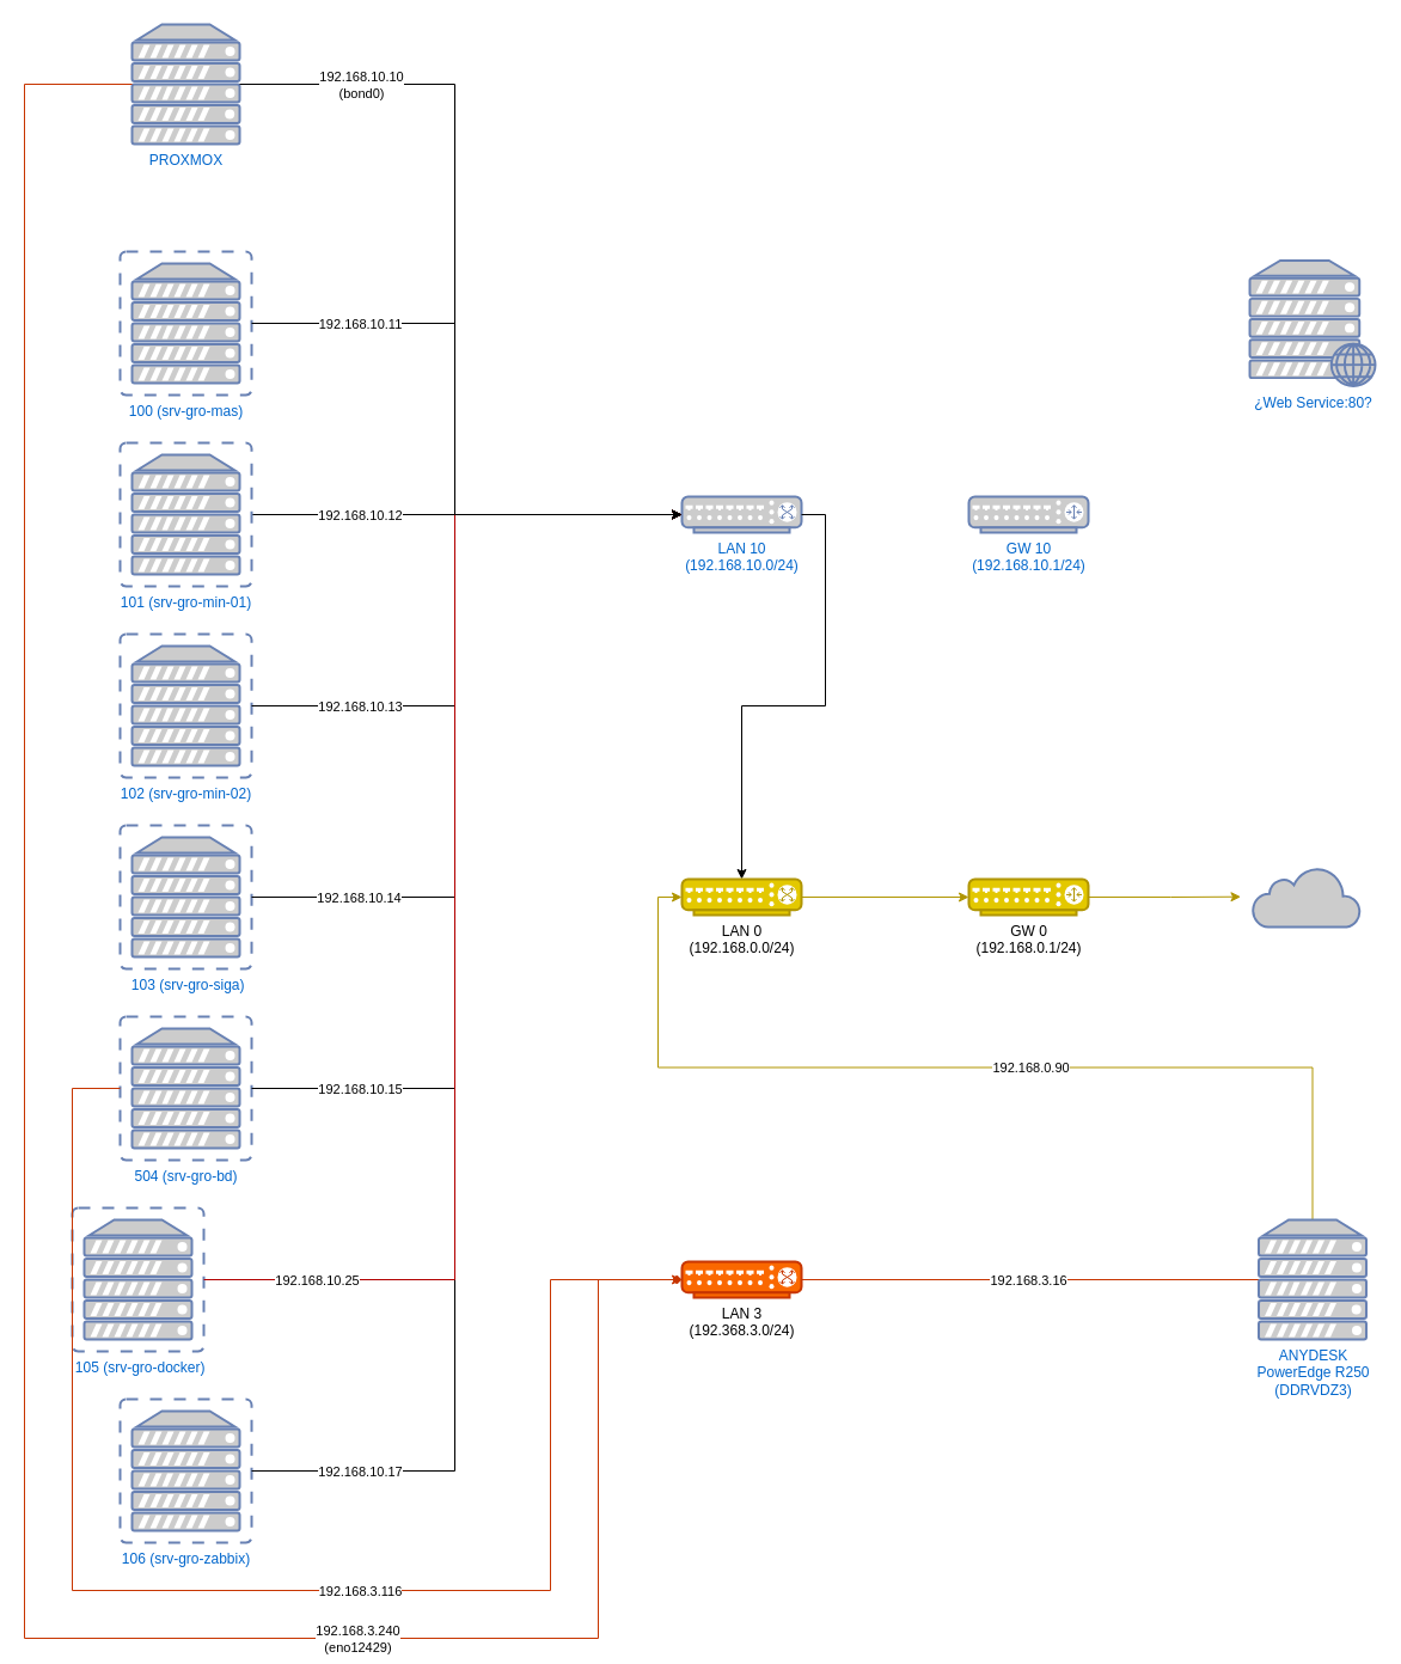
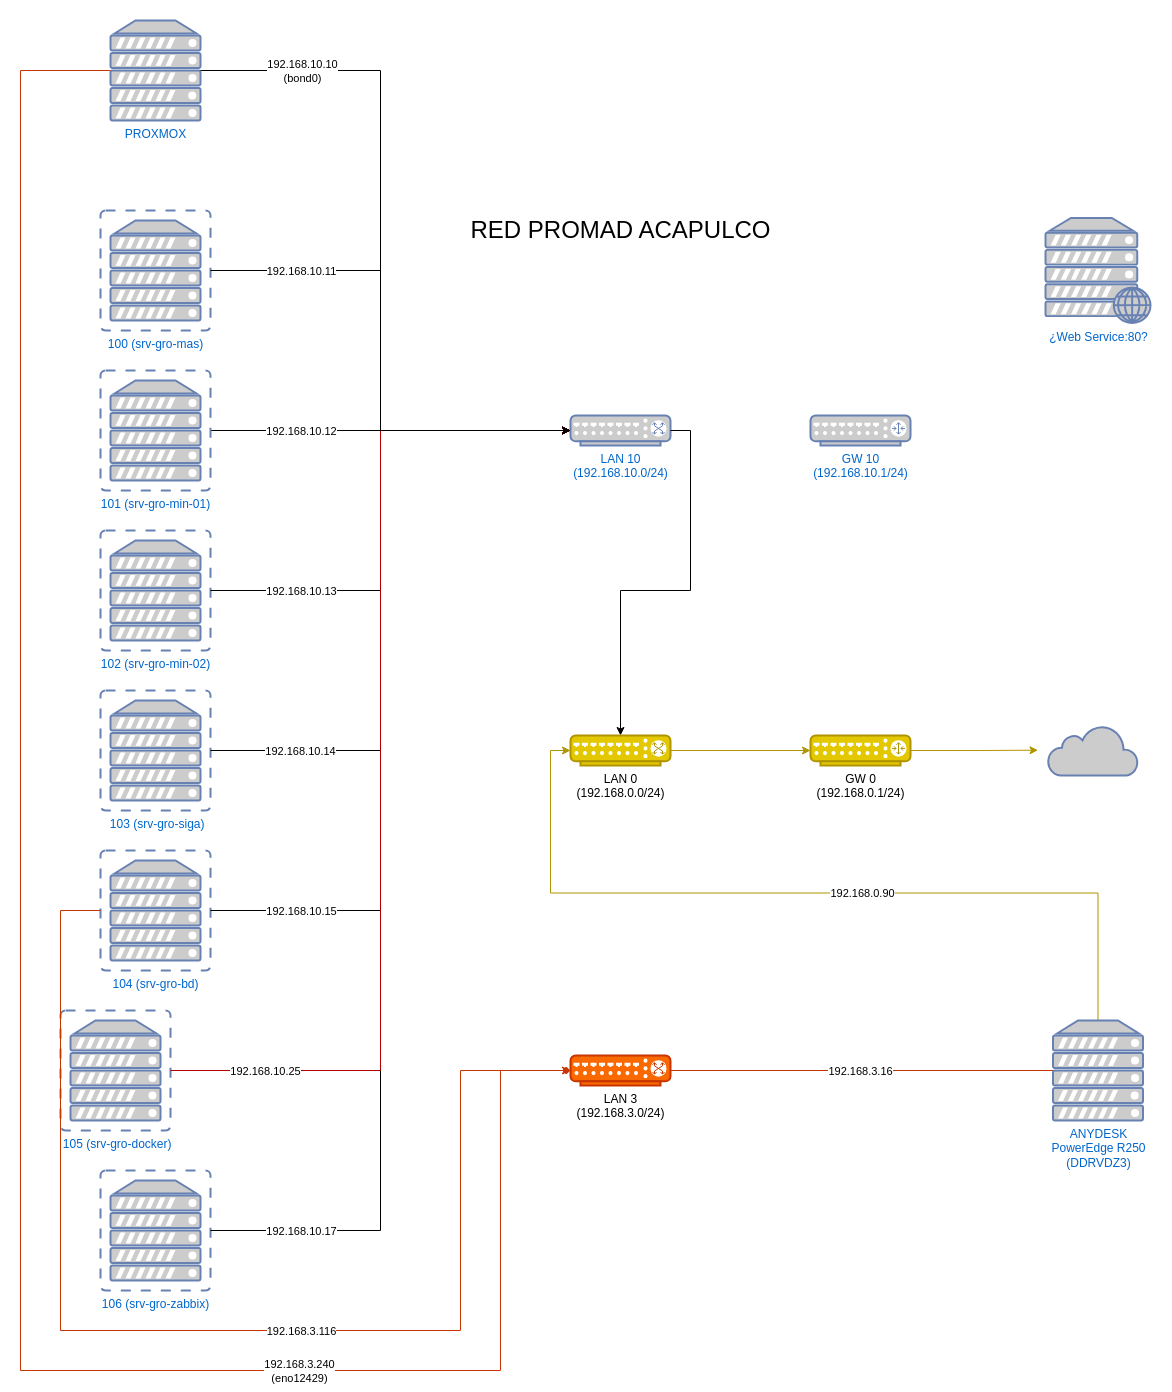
+ <mxCell id="27" value="RED PROMAD ACAPULCO" style="text;html=1;align=center;verticalAlign=middle;resizable=0;points=[];autosize=1;strokeColor=none;fillColor=none;fontSize=24;" vertex="1" parent="1"><mxGeometry x="460" y="210" width="320" height="40" as="geometry" /></mxCell>
- <mxCell id="8" value="504 (srv-gro-bd)" style="fontColor=#0066CC;verticalAlign=top;verticalLabelPosition=bottom;labelPosition=center;align=center;html=1;outlineConnect=0;fillColor=#CCCCCC;strokeColor=#6881B3;gradientColor=none;gradientDirection=north;strokeWidth=2;shape=mxgraph.networks.virtual_server;" vertex="1" parent="1"><mxGeometry x="100" y="850" width="110" height="120" as="geometry" /></mxCell>
+ <mxCell id="8" value="104 (srv-gro-bd)" style="fontColor=#0066CC;verticalAlign=top;verticalLabelPosition=bottom;labelPosition=center;align=center;html=1;outlineConnect=0;fillColor=#CCCCCC;strokeColor=#6881B3;gradientColor=none;gradientDirection=north;strokeWidth=2;shape=mxgraph.networks.virtual_server;" vertex="1" parent="1"><mxGeometry x="100" y="850" width="110" height="120" as="geometry" /></mxCell>
- <mxCell id="12" value="LAN 3&lt;br&gt;(192.368.3.0/24)" style="fontColor=#000000;verticalAlign=top;verticalLabelPosition=bottom;labelPosition=center;align=center;html=1;outlineConnect=0;fillColor=#fa6800;strokeColor=#C73500;gradientDirection=north;strokeWidth=2;shape=mxgraph.networks.switch;" vertex="1" parent="1"><mxGeometry x="570" y="1055" width="100" height="30" as="geometry" /></mxCell>
+ <mxCell id="12" value="LAN 3&lt;br&gt;(192.168.3.0/24)" style="fontColor=#000000;verticalAlign=top;verticalLabelPosition=bottom;labelPosition=center;align=center;html=1;outlineConnect=0;fillColor=#fa6800;strokeColor=#C73500;gradientDirection=north;strokeWidth=2;shape=mxgraph.networks.switch;" vertex="1" parent="1"><mxGeometry x="570" y="1055" width="100" height="30" as="geometry" /></mxCell>
